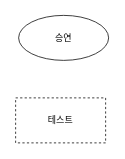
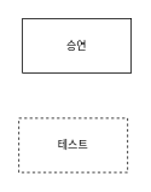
- <mxCell id="3" value="승연" style="ellipse;whiteSpace=wrap;html=1;" parent="1" vertex="1"><mxGeometry x="24" y="20" width="120" height="60" as="geometry" /></mxCell>
+ <mxCell id="3" value="승연" style="rounded=0;whiteSpace=wrap;html=1;" parent="1" vertex="1"><mxGeometry x="24" y="20" width="120" height="60" as="geometry" /></mxCell>
